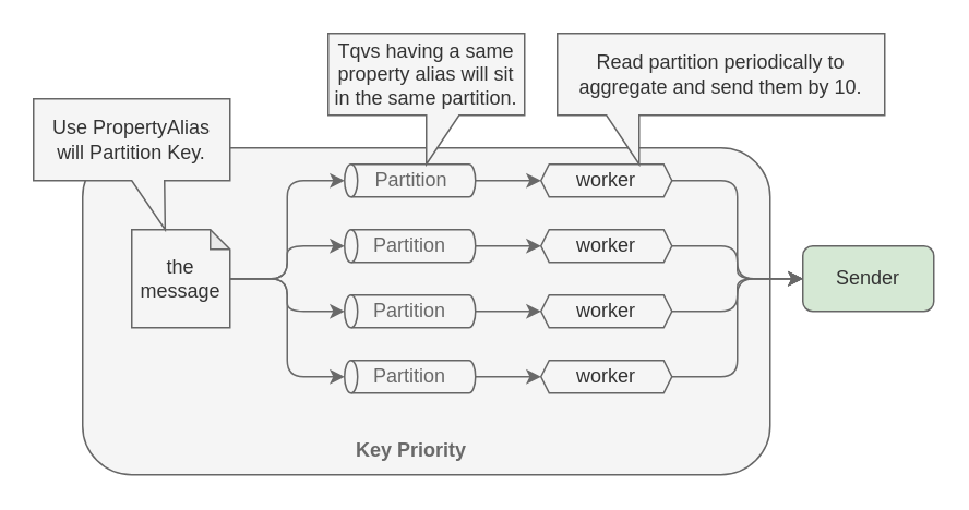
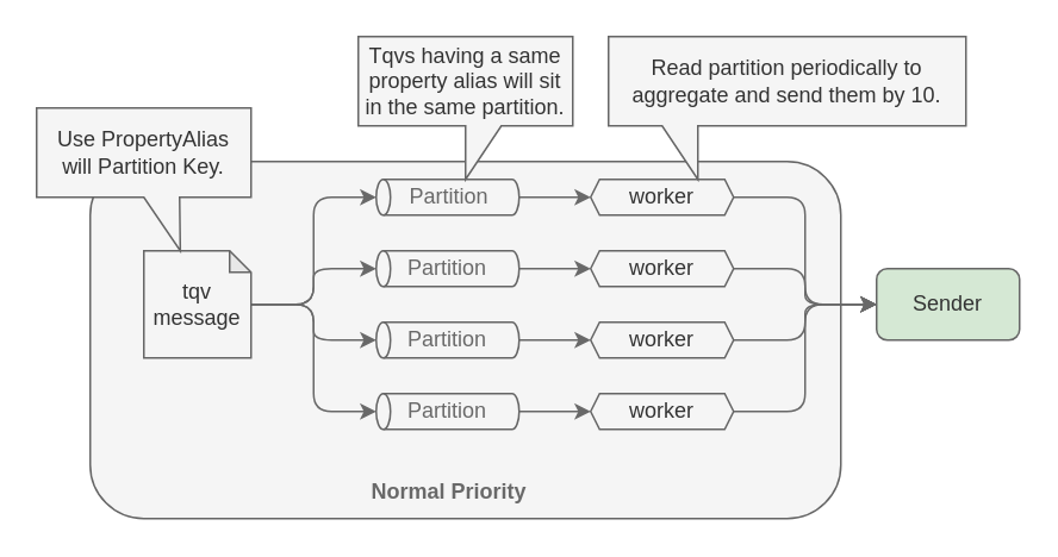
- <mxCell id="7" value="the&lt;br&gt;message" style="shape=note;whiteSpace=wrap;html=1;backgroundOutline=1;darkOpacity=0.05;fillColor=#f5f5f5;fontColor=#333333;strokeColor=#666666;size=12;" vertex="1" parent="1"><mxGeometry x="80" y="140" width="60" height="60" as="geometry" /></mxCell>
+ <mxCell id="7" value="tqv&lt;br&gt;message" style="shape=note;whiteSpace=wrap;html=1;backgroundOutline=1;darkOpacity=0.05;fillColor=#f5f5f5;fontColor=#333333;strokeColor=#666666;size=12;" vertex="1" parent="1"><mxGeometry x="80" y="140" width="60" height="60" as="geometry" /></mxCell>
- <mxCell id="32" value="Key Priority" style="text;html=1;strokeColor=none;fillColor=none;align=center;verticalAlign=middle;whiteSpace=wrap;rounded=0;fontColor=#696969;fontStyle=1" vertex="1" parent="1"><mxGeometry x="201" y="260" width="100" height="30" as="geometry" /></mxCell>
+ <mxCell id="32" value="Normal Priority" style="text;html=1;strokeColor=none;fillColor=none;align=center;verticalAlign=middle;whiteSpace=wrap;rounded=0;fontColor=#696969;fontStyle=1" vertex="1" parent="1"><mxGeometry x="201" y="260" width="100" height="30" as="geometry" /></mxCell>
